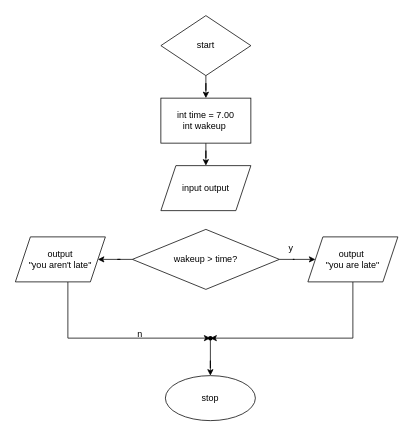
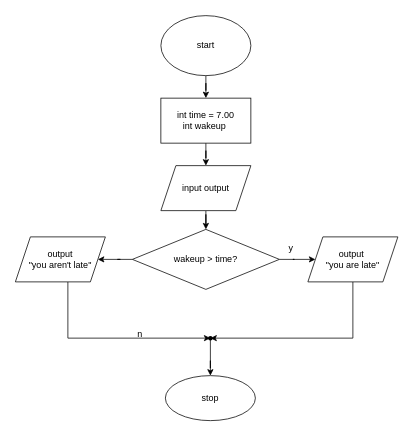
- <mxCell id="3" value="start" style="rhombus;whiteSpace=wrap;html=1;" vertex="1" parent="1"><mxGeometry x="214" y="20" width="120" height="80" as="geometry" /></mxCell>
+ <mxCell id="3" value="start" style="ellipse;whiteSpace=wrap;html=1;" vertex="1" parent="1"><mxGeometry x="214" y="20" width="120" height="80" as="geometry" /></mxCell>
+ <mxCell id="6" value="" style="edgeStyle=orthogonalEdgeStyle;rounded=0;orthogonalLoop=1;jettySize=auto;html=1;" edge="1" parent="1" source="7" target="10"><mxGeometry relative="1" as="geometry" /></mxCell>
